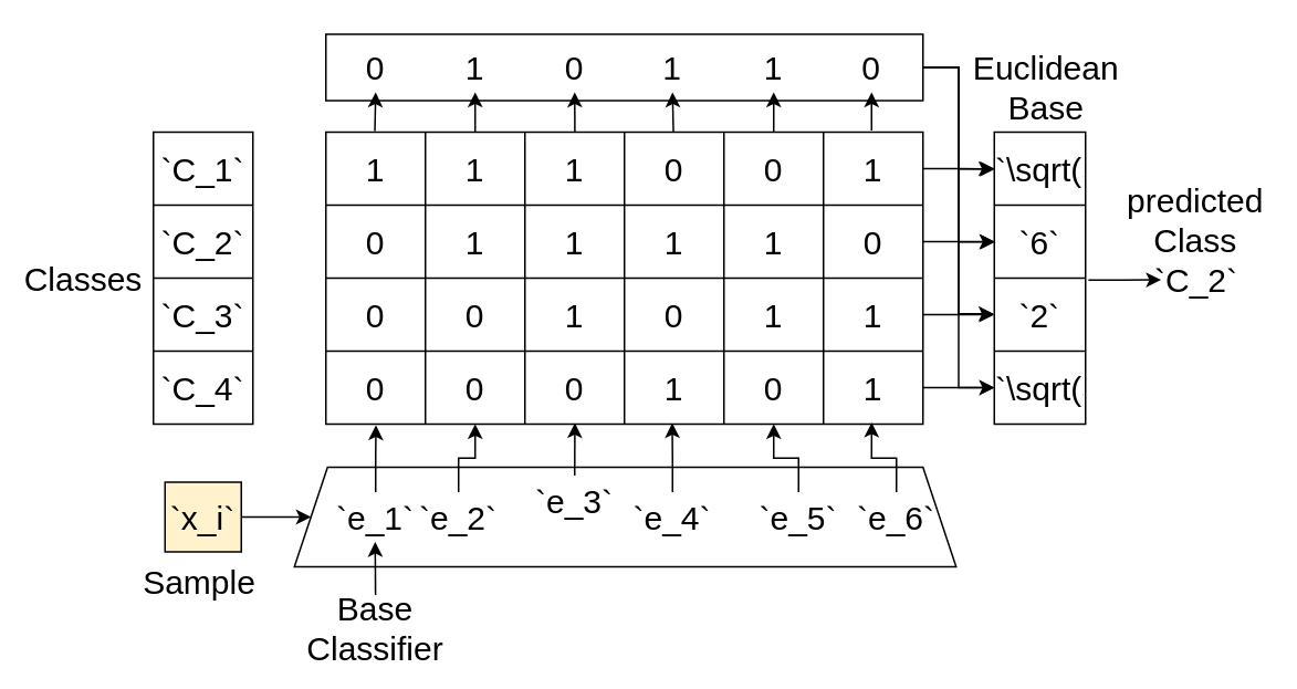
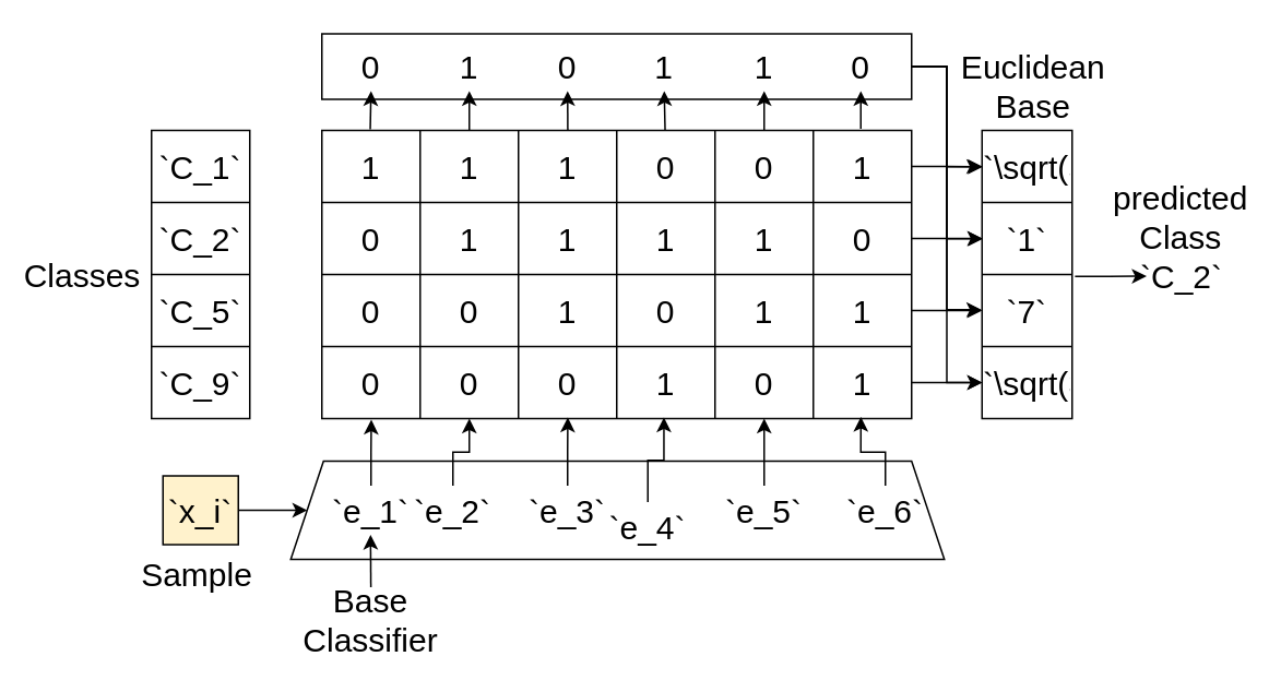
- <mxCell id="74" value="`6`" style="shape=partialRectangle;html=1;whiteSpace=wrap;connectable=0;strokeColor=inherit;overflow=hidden;fillColor=none;top=0;left=0;bottom=0;right=0;pointerEvents=1;fontSize=20;" vertex="1" parent="73"><mxGeometry width="55" height="44" as="geometry"><mxRectangle width="55" height="44" as="alternateBounds" /></mxGeometry></mxCell>
+ <mxCell id="74" value="`1`" style="shape=partialRectangle;html=1;whiteSpace=wrap;connectable=0;strokeColor=inherit;overflow=hidden;fillColor=none;top=0;left=0;bottom=0;right=0;pointerEvents=1;fontSize=20;" vertex="1" parent="73"><mxGeometry width="55" height="44" as="geometry"><mxRectangle width="55" height="44" as="alternateBounds" /></mxGeometry></mxCell>
- <mxCell id="37" value="`C_3`" style="shape=partialRectangle;html=1;whiteSpace=wrap;connectable=0;strokeColor=inherit;overflow=hidden;fillColor=none;top=0;left=0;bottom=0;right=0;pointerEvents=1;fontSize=20;" vertex="1" parent="36"><mxGeometry width="60" height="44" as="geometry"><mxRectangle width="60" height="44" as="alternateBounds" /></mxGeometry></mxCell>
+ <mxCell id="37" value="`C_5`" style="shape=partialRectangle;html=1;whiteSpace=wrap;connectable=0;strokeColor=inherit;overflow=hidden;fillColor=none;top=0;left=0;bottom=0;right=0;pointerEvents=1;fontSize=20;" vertex="1" parent="36"><mxGeometry width="60" height="44" as="geometry"><mxRectangle width="60" height="44" as="alternateBounds" /></mxGeometry></mxCell>
- <mxCell id="76" value="`2`" style="shape=partialRectangle;html=1;whiteSpace=wrap;connectable=0;strokeColor=inherit;overflow=hidden;fillColor=none;top=0;left=0;bottom=0;right=0;pointerEvents=1;fontSize=20;" vertex="1" parent="75"><mxGeometry width="55" height="44" as="geometry"><mxRectangle width="55" height="44" as="alternateBounds" /></mxGeometry></mxCell>
+ <mxCell id="76" value="`7`" style="shape=partialRectangle;html=1;whiteSpace=wrap;connectable=0;strokeColor=inherit;overflow=hidden;fillColor=none;top=0;left=0;bottom=0;right=0;pointerEvents=1;fontSize=20;" vertex="1" parent="75"><mxGeometry width="55" height="44" as="geometry"><mxRectangle width="55" height="44" as="alternateBounds" /></mxGeometry></mxCell>
- <mxCell id="39" value="`C_4`" style="shape=partialRectangle;html=1;whiteSpace=wrap;connectable=0;strokeColor=inherit;overflow=hidden;fillColor=none;top=0;left=0;bottom=0;right=0;pointerEvents=1;fontSize=20;" vertex="1" parent="38"><mxGeometry width="60" height="44" as="geometry"><mxRectangle width="60" height="44" as="alternateBounds" /></mxGeometry></mxCell>
+ <mxCell id="39" value="`C_9`" style="shape=partialRectangle;html=1;whiteSpace=wrap;connectable=0;strokeColor=inherit;overflow=hidden;fillColor=none;top=0;left=0;bottom=0;right=0;pointerEvents=1;fontSize=20;" vertex="1" parent="38"><mxGeometry width="60" height="44" as="geometry"><mxRectangle width="60" height="44" as="alternateBounds" /></mxGeometry></mxCell>
- <mxCell id="47" value="&lt;font style=&quot;font-size: 20px;&quot;&gt;`e_3`&lt;/font&gt;" style="text;html=1;strokeColor=none;fillColor=none;align=center;verticalAlign=middle;whiteSpace=wrap;rounded=0;fontSize=20;" vertex="1" parent="1"><mxGeometry x="330" y="286" width="32" height="30" as="geometry" /></mxCell>
+ <mxCell id="47" value="&lt;font style=&quot;font-size: 20px;&quot;&gt;`e_3`&lt;/font&gt;" style="text;html=1;strokeColor=none;fillColor=none;align=center;verticalAlign=middle;whiteSpace=wrap;rounded=0;fontSize=20;" vertex="1" parent="1"><mxGeometry x="330" y="296" width="32" height="30" as="geometry" /></mxCell>
- <mxCell id="48" value="&lt;font style=&quot;font-size: 20px;&quot;&gt;`e_4`&lt;/font&gt;" style="text;html=1;strokeColor=none;fillColor=none;align=center;verticalAlign=middle;whiteSpace=wrap;rounded=0;fontSize=20;" vertex="1" parent="1"><mxGeometry x="389" y="296" width="32" height="30" as="geometry" /></mxCell>
+ <mxCell id="48" value="&lt;font style=&quot;font-size: 20px;&quot;&gt;`e_4`&lt;/font&gt;" style="text;html=1;strokeColor=none;fillColor=none;align=center;verticalAlign=middle;whiteSpace=wrap;rounded=0;fontSize=20;" vertex="1" parent="1"><mxGeometry x="379" y="306" width="32" height="30" as="geometry" /></mxCell>
- <mxCell id="50" value="&lt;font style=&quot;font-size: 20px;&quot;&gt;`e_5`&lt;/font&gt;" style="text;html=1;strokeColor=none;fillColor=none;align=center;verticalAlign=middle;whiteSpace=wrap;rounded=0;fontSize=20;" vertex="1" parent="1"><mxGeometry x="465" y="296" width="32" height="30" as="geometry" /></mxCell>
+ <mxCell id="50" value="&lt;font style=&quot;font-size: 20px;&quot;&gt;`e_5`&lt;/font&gt;" style="text;html=1;strokeColor=none;fillColor=none;align=center;verticalAlign=middle;whiteSpace=wrap;rounded=0;fontSize=20;" vertex="1" parent="1"><mxGeometry x="450" y="296" width="32" height="30" as="geometry" /></mxCell>
